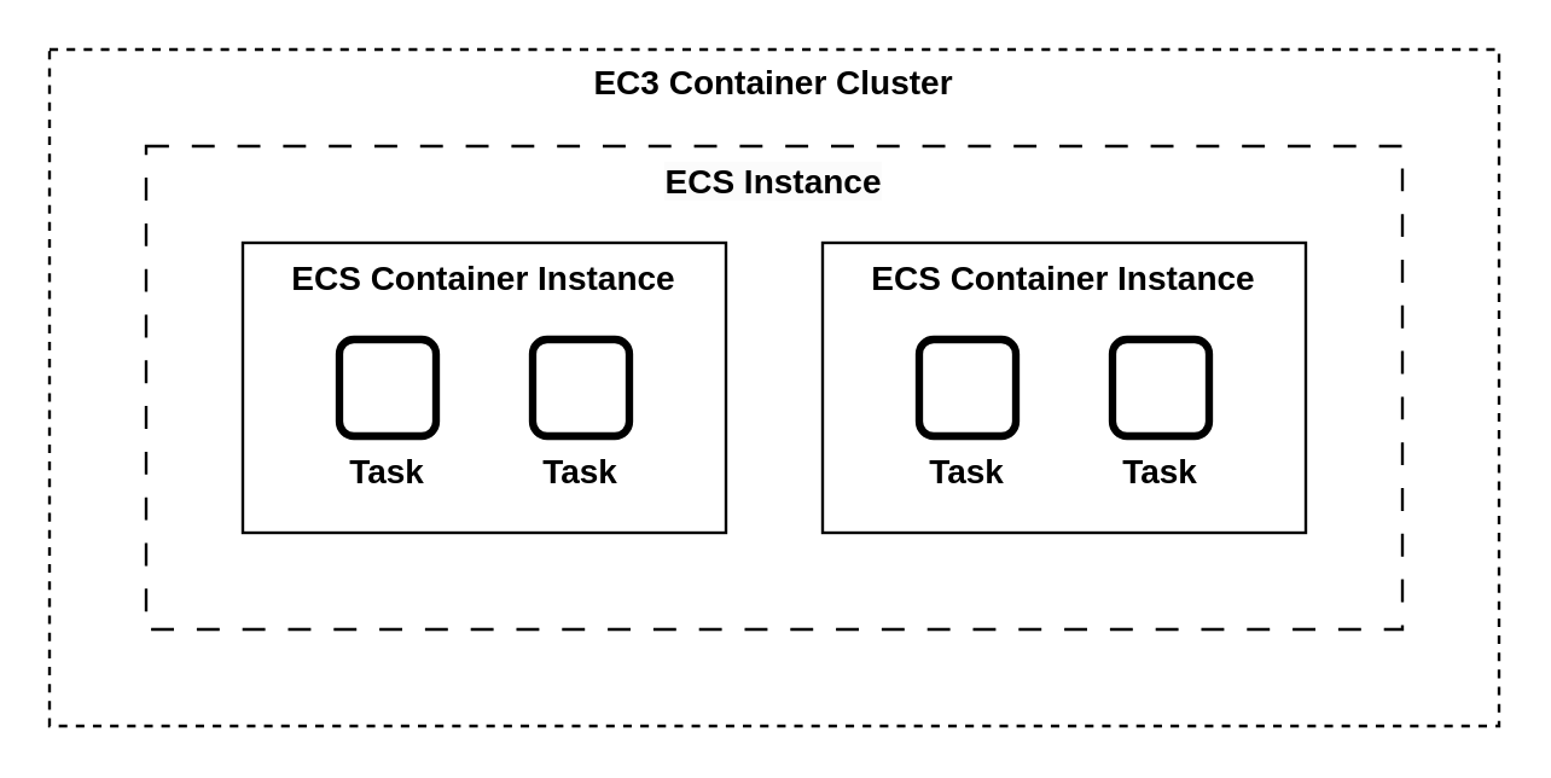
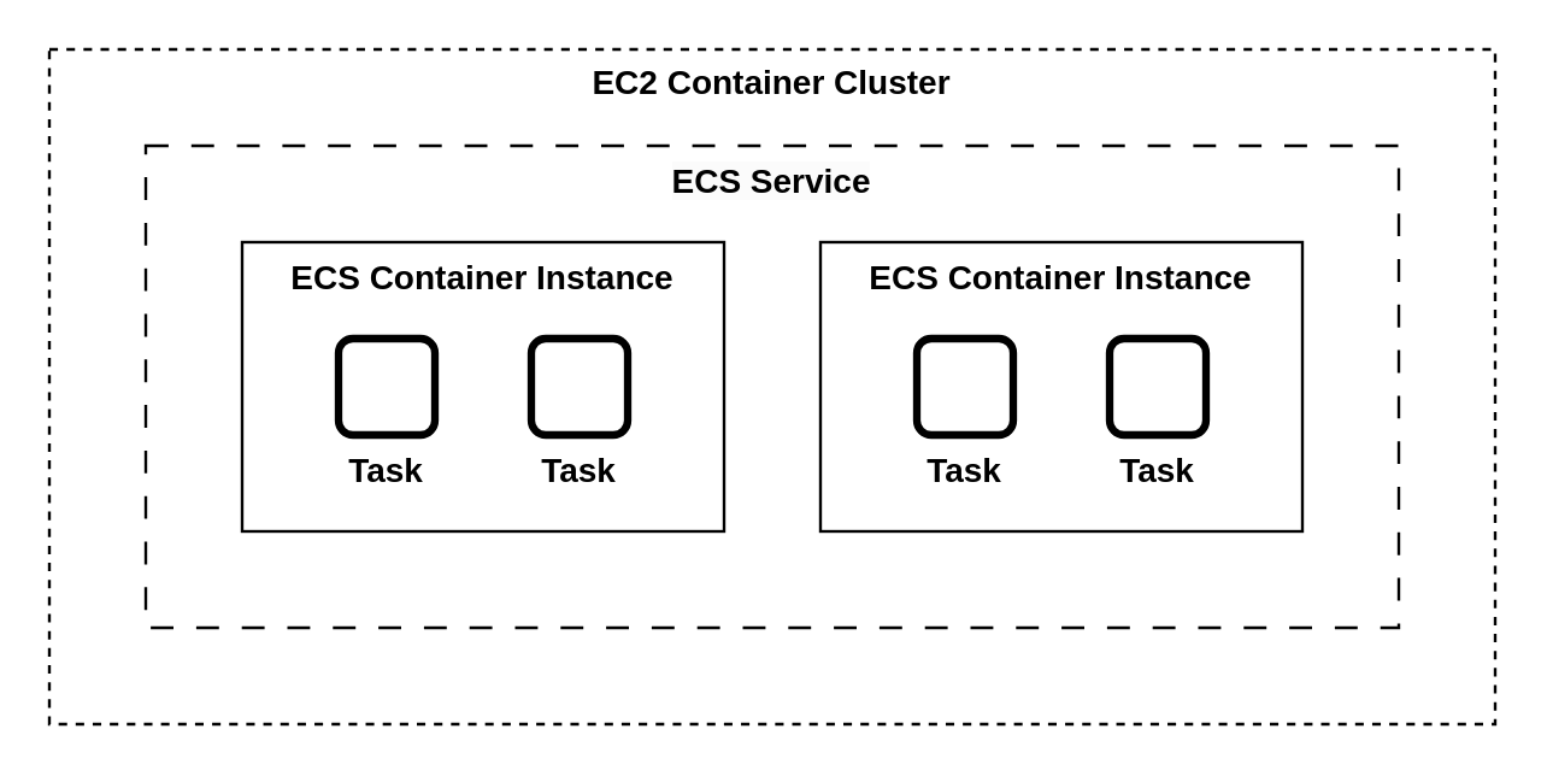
- <mxCell id="2" value="EC3 Container Cluster" style="rounded=0;whiteSpace=wrap;html=1;fillColor=none;dashed=1;strokeWidth=1.181;fontStyle=1;fontSize=14;verticalAlign=top;spacing=1.968;" vertex="1" parent="1"><mxGeometry x="20" y="20" width="600" height="280" as="geometry" /></mxCell>
+ <mxCell id="2" value="EC2 Container Cluster" style="rounded=0;whiteSpace=wrap;html=1;fillColor=none;dashed=1;strokeWidth=1.181;fontStyle=1;fontSize=14;verticalAlign=top;spacing=1.968;" vertex="1" parent="1"><mxGeometry x="20" y="20" width="600" height="280" as="geometry" /></mxCell>
- <mxCell id="3" value="&lt;span style=&quot;color: rgb(0, 0, 0); font-family: Helvetica; font-size: 14px; font-style: normal; font-variant-ligatures: normal; font-variant-caps: normal; font-weight: 700; letter-spacing: normal; orphans: 2; text-align: center; text-indent: 0px; text-transform: none; widows: 2; word-spacing: 0px; -webkit-text-stroke-width: 0px; white-space: normal; background-color: rgb(251, 251, 251); text-decoration-thickness: initial; text-decoration-style: initial; text-decoration-color: initial; float: none; display: inline !important;&quot;&gt;ECS Instance&lt;/span&gt;&lt;div style=&quot;font-size: 14px;&quot;&gt;&lt;br style=&quot;font-size: 14px;&quot;&gt;&lt;/div&gt;" style="rounded=0;whiteSpace=wrap;html=1;strokeWidth=1.181;verticalAlign=top;fontSize=14;dashed=1;dashPattern=8 8;fillColor=none;" vertex="1" parent="1"><mxGeometry x="60" y="60" width="520" height="200" as="geometry" /></mxCell>
+ <mxCell id="3" value="&lt;span style=&quot;color: rgb(0, 0, 0); font-family: Helvetica; font-size: 14px; font-style: normal; font-variant-ligatures: normal; font-variant-caps: normal; font-weight: 700; letter-spacing: normal; orphans: 2; text-align: center; text-indent: 0px; text-transform: none; widows: 2; word-spacing: 0px; -webkit-text-stroke-width: 0px; white-space: normal; background-color: rgb(251, 251, 251); text-decoration-thickness: initial; text-decoration-style: initial; text-decoration-color: initial; float: none; display: inline !important;&quot;&gt;ECS Service&lt;/span&gt;&lt;div style=&quot;font-size: 14px;&quot;&gt;&lt;br style=&quot;font-size: 14px;&quot;&gt;&lt;/div&gt;" style="rounded=0;whiteSpace=wrap;html=1;strokeWidth=1.181;verticalAlign=top;fontSize=14;dashed=1;dashPattern=8 8;fillColor=none;" vertex="1" parent="1"><mxGeometry x="60" y="60" width="520" height="200" as="geometry" /></mxCell>
